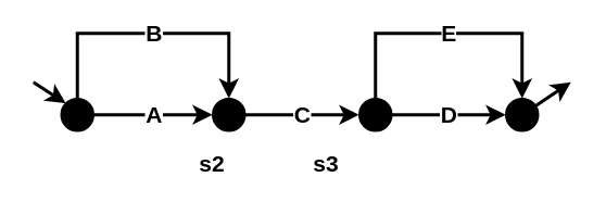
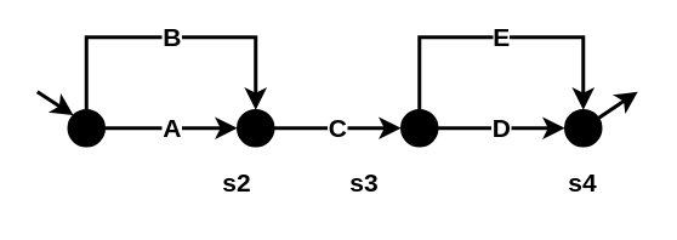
+ <mxCell id="15" value="&lt;b&gt;&lt;font style=&quot;font-size: 14px&quot;&gt;s4&lt;/font&gt;&lt;/b&gt;" style="text;html=1;strokeColor=none;fillColor=none;align=center;verticalAlign=middle;whiteSpace=wrap;rounded=0;" vertex="1" parent="1"><mxGeometry x="300" y="90" width="40" height="20" as="geometry" /></mxCell>
